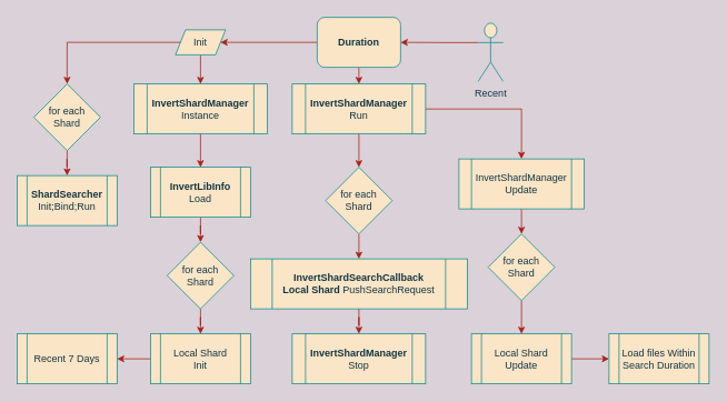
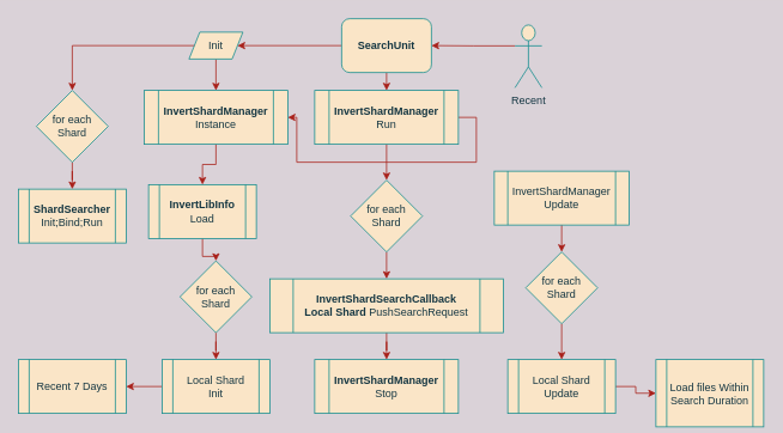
- <mxCell id="20" value="&lt;b&gt;Duration&lt;/b&gt;" style="rounded=1;whiteSpace=wrap;html=1;fillColor=#FAE5C7;strokeColor=#0F8B8D;fontColor=#143642;" vertex="1" parent="1"><mxGeometry x="380" y="20" width="100" height="60" as="geometry" /></mxCell>
+ <mxCell id="20" value="&lt;b&gt;SearchUnit&lt;/b&gt;" style="rounded=1;whiteSpace=wrap;html=1;fillColor=#FAE5C7;strokeColor=#0F8B8D;fontColor=#143642;" vertex="1" parent="1"><mxGeometry x="380" y="20" width="100" height="60" as="geometry" /></mxCell>
- <mxCell id="22" style="edgeStyle=orthogonalEdgeStyle;rounded=0;orthogonalLoop=1;jettySize=auto;html=1;exitX=1;exitY=0.5;exitDx=0;exitDy=0;entryX=0.5;entryY=0;entryDx=0;entryDy=0;strokeColor=#A8201A;fontColor=#143642;labelBackgroundColor=#DAD2D8;" edge="1" parent="1" source="23" target="31"><mxGeometry relative="1" as="geometry" /></mxCell>
+ <mxCell id="22" style="edgeStyle=orthogonalEdgeStyle;rounded=0;orthogonalLoop=1;jettySize=auto;html=1;exitX=1;exitY=0.5;exitDx=0;exitDy=0;strokeColor=#A8201A;fontColor=#143642;labelBackgroundColor=#DAD2D8;" edge="1" parent="1" source="23" target="6"><mxGeometry relative="1" as="geometry" /></mxCell>
- <mxCell id="13" value="&lt;b&gt;InvertLibInfo&lt;/b&gt;&lt;br&gt;Load" style="shape=process;whiteSpace=wrap;html=1;backgroundOutline=1;fillColor=#FAE5C7;strokeColor=#0F8B8D;fontColor=#143642;" vertex="1" parent="1"><mxGeometry x="180" y="200" width="120" height="60" as="geometry" /></mxCell>
+ <mxCell id="13" value="&lt;b&gt;InvertLibInfo&lt;/b&gt;&lt;br&gt;Load" style="shape=process;whiteSpace=wrap;html=1;backgroundOutline=1;fillColor=#FAE5C7;strokeColor=#0F8B8D;fontColor=#143642;" vertex="1" parent="1"><mxGeometry x="165" y="205" width="120" height="60" as="geometry" /></mxCell>
- <mxCell id="36" value="Load files Within&lt;br&gt;Search Duration" style="shape=process;whiteSpace=wrap;html=1;backgroundOutline=1;fillColor=#FAE5C7;strokeColor=#0F8B8D;fontColor=#143642;" vertex="1" parent="1"><mxGeometry x="730" y="400" width="120" height="60" as="geometry" /></mxCell>
+ <mxCell id="36" value="Load files Within&lt;br&gt;Search Duration" style="shape=process;whiteSpace=wrap;html=1;backgroundOutline=1;fillColor=#FAE5C7;strokeColor=#0F8B8D;fontColor=#143642;" vertex="1" parent="1"><mxGeometry x="730" y="400" width="120" height="75" as="geometry" /></mxCell>
